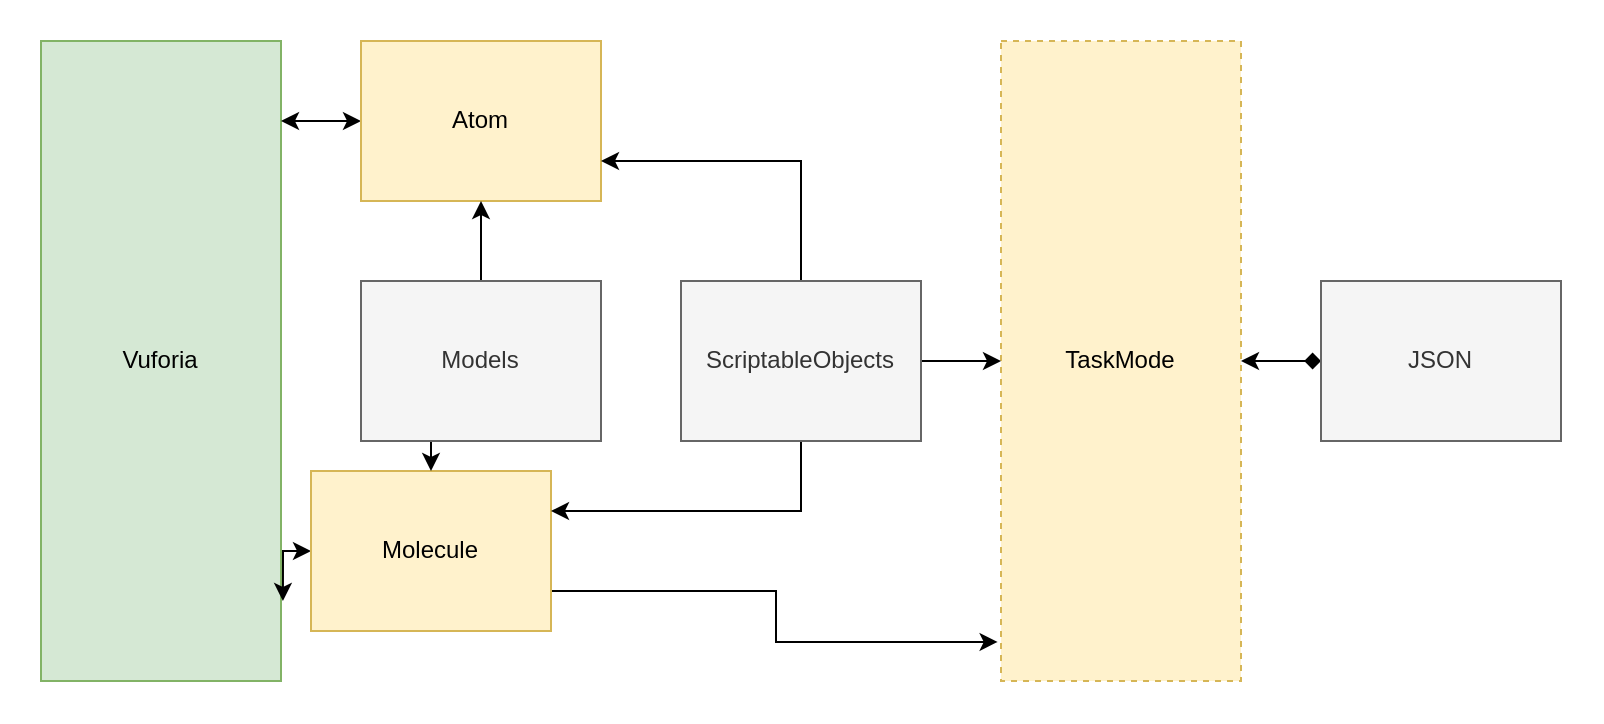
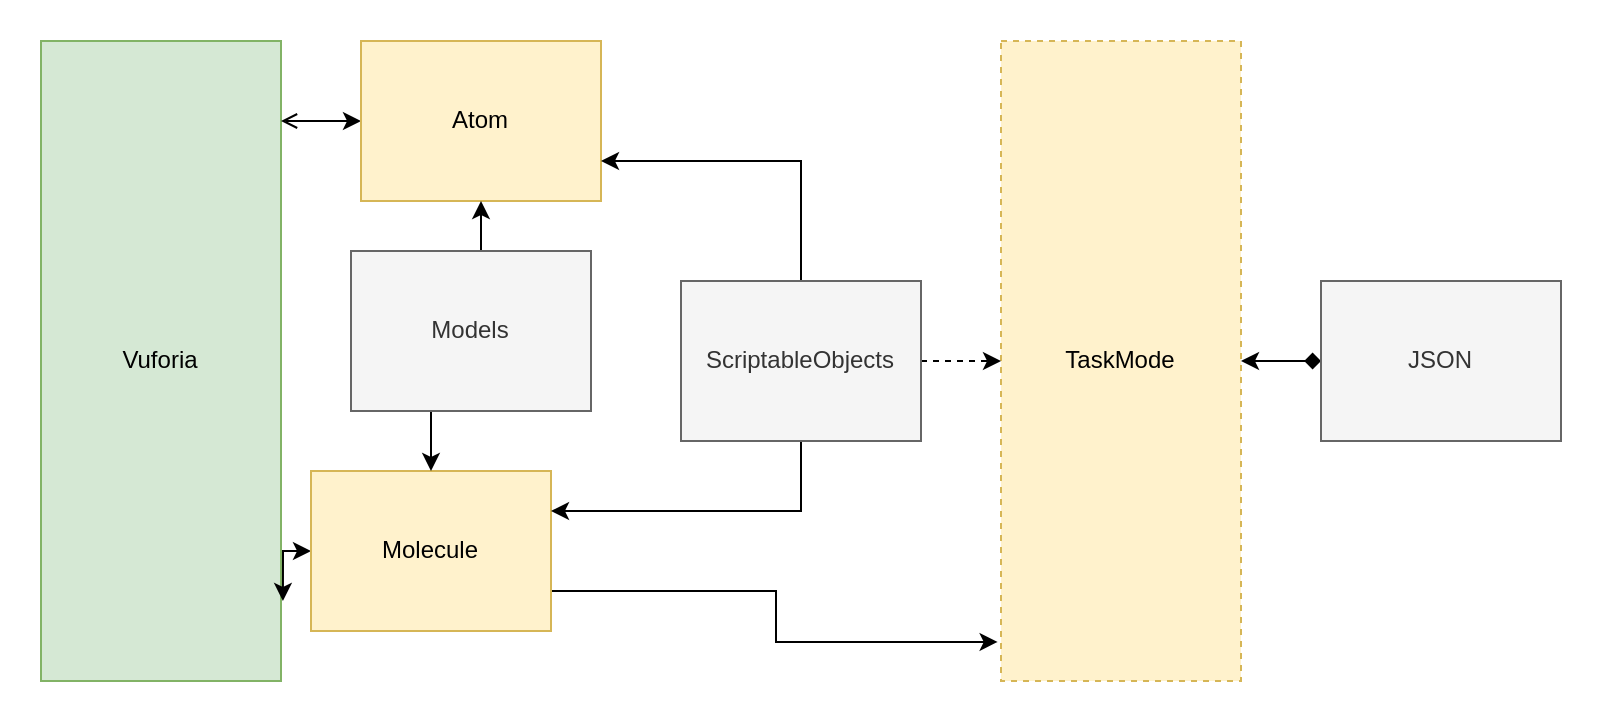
- <mxCell id="5" style="edgeStyle=orthogonalEdgeStyle;rounded=0;orthogonalLoop=1;jettySize=auto;html=1;exitX=0;exitY=0.5;exitDx=0;exitDy=0;entryX=1;entryY=0.125;entryDx=0;entryDy=0;entryPerimeter=0;startArrow=classic;startFill=1;endArrow=classic;endFill=1;" edge="1" parent="1" source="6" target="2"><mxGeometry relative="1" as="geometry" /></mxCell>
+ <mxCell id="5" style="edgeStyle=orthogonalEdgeStyle;rounded=0;orthogonalLoop=1;jettySize=auto;html=1;exitX=0;exitY=0.5;exitDx=0;exitDy=0;entryX=1;entryY=0.125;entryDx=0;entryDy=0;entryPerimeter=0;startArrow=classic;startFill=1;endArrow=open;endFill=1;" edge="1" parent="1" source="6" target="2"><mxGeometry relative="1" as="geometry" /></mxCell>
- <mxCell id="17" value="Models" style="rounded=0;whiteSpace=wrap;html=1;fillColor=#f5f5f5;strokeColor=#666666;fontColor=#333333;" vertex="1" parent="1"><mxGeometry x="180" y="140" width="120" height="80" as="geometry" /></mxCell>
+ <mxCell id="17" value="Models" style="rounded=0;whiteSpace=wrap;html=1;fillColor=#f5f5f5;strokeColor=#666666;fontColor=#333333;" vertex="1" parent="1"><mxGeometry x="175" y="125" width="120" height="80" as="geometry" /></mxCell>
- <mxCell id="11" style="edgeStyle=orthogonalEdgeStyle;rounded=0;orthogonalLoop=1;jettySize=auto;html=1;entryX=0;entryY=0.5;entryDx=0;entryDy=0;startArrow=none;startFill=0;endArrow=classic;endFill=1;" edge="1" parent="1" source="13" target="4"><mxGeometry relative="1" as="geometry" /></mxCell>
+ <mxCell id="11" style="edgeStyle=orthogonalEdgeStyle;rounded=0;orthogonalLoop=1;jettySize=auto;html=1;entryX=0;entryY=0.5;entryDx=0;entryDy=0;startArrow=none;startFill=0;endArrow=classic;endFill=1;dashed=1;" edge="1" parent="1" source="13" target="4"><mxGeometry relative="1" as="geometry" /></mxCell>
